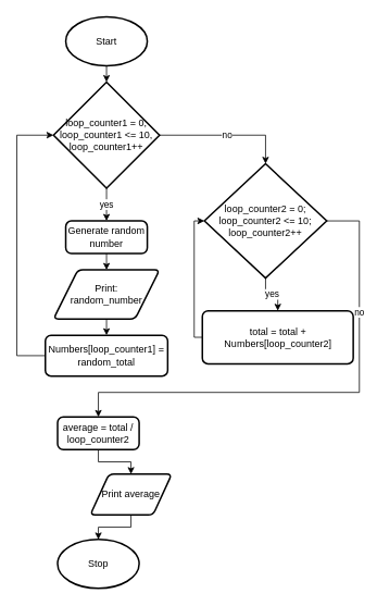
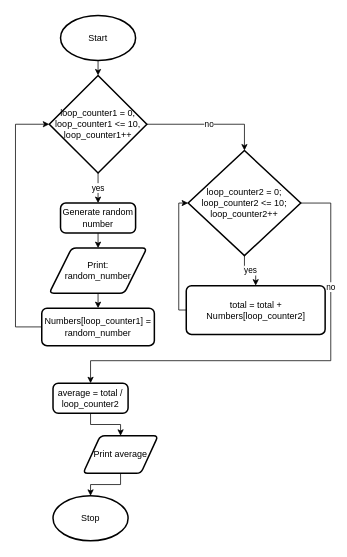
- <mxCell id="10" value="Numbers[loop_counter1] = random_total" style="rounded=1;whiteSpace=wrap;html=1;absoluteArcSize=1;arcSize=14;strokeWidth=2;" vertex="1" parent="1"><mxGeometry x="55" y="410" width="150" height="50" as="geometry" /></mxCell>
+ <mxCell id="10" value="Numbers[loop_counter1] = random_number" style="rounded=1;whiteSpace=wrap;html=1;absoluteArcSize=1;arcSize=14;strokeWidth=2;" vertex="1" parent="1"><mxGeometry x="55" y="410" width="150" height="50" as="geometry" /></mxCell>
